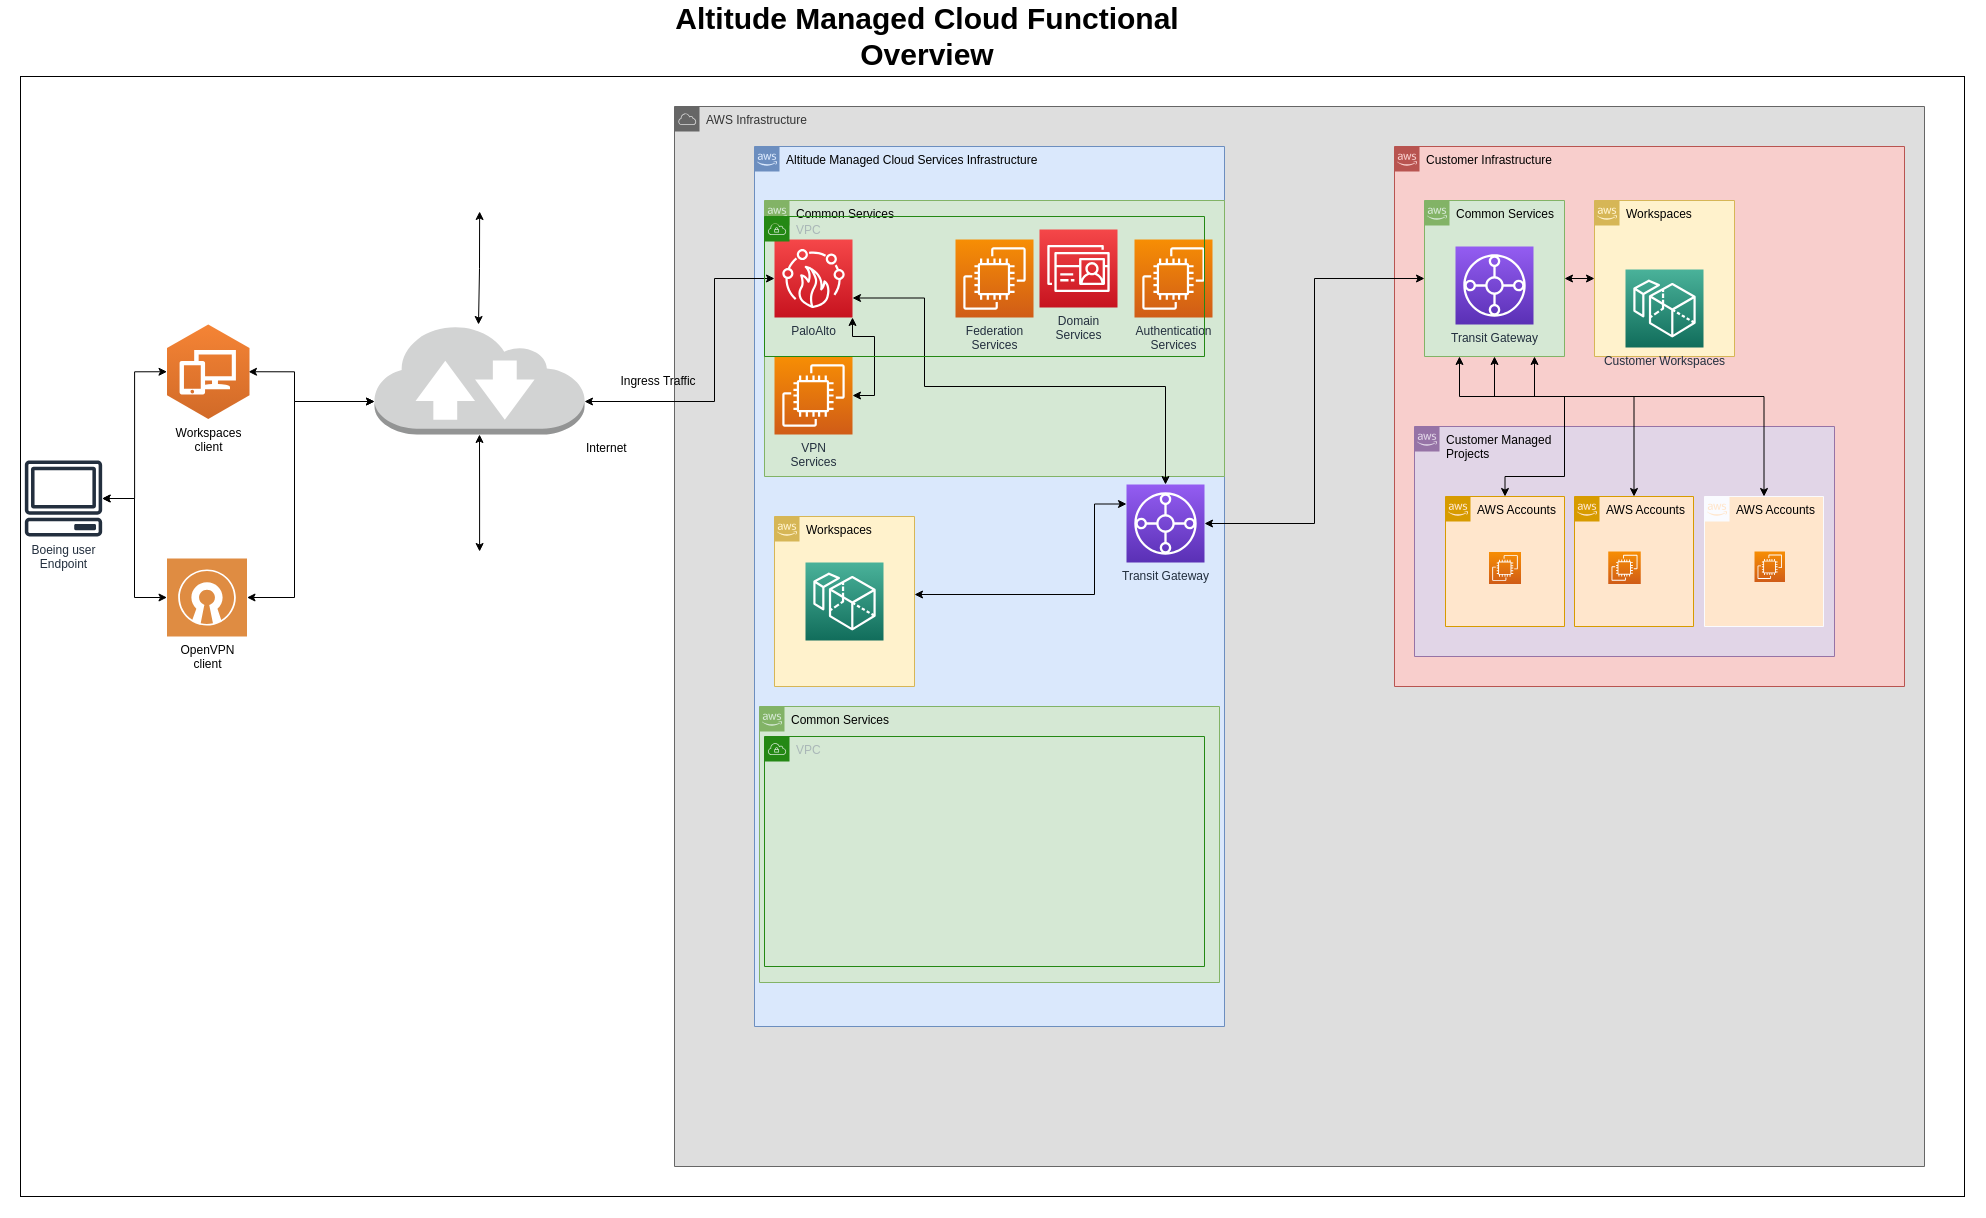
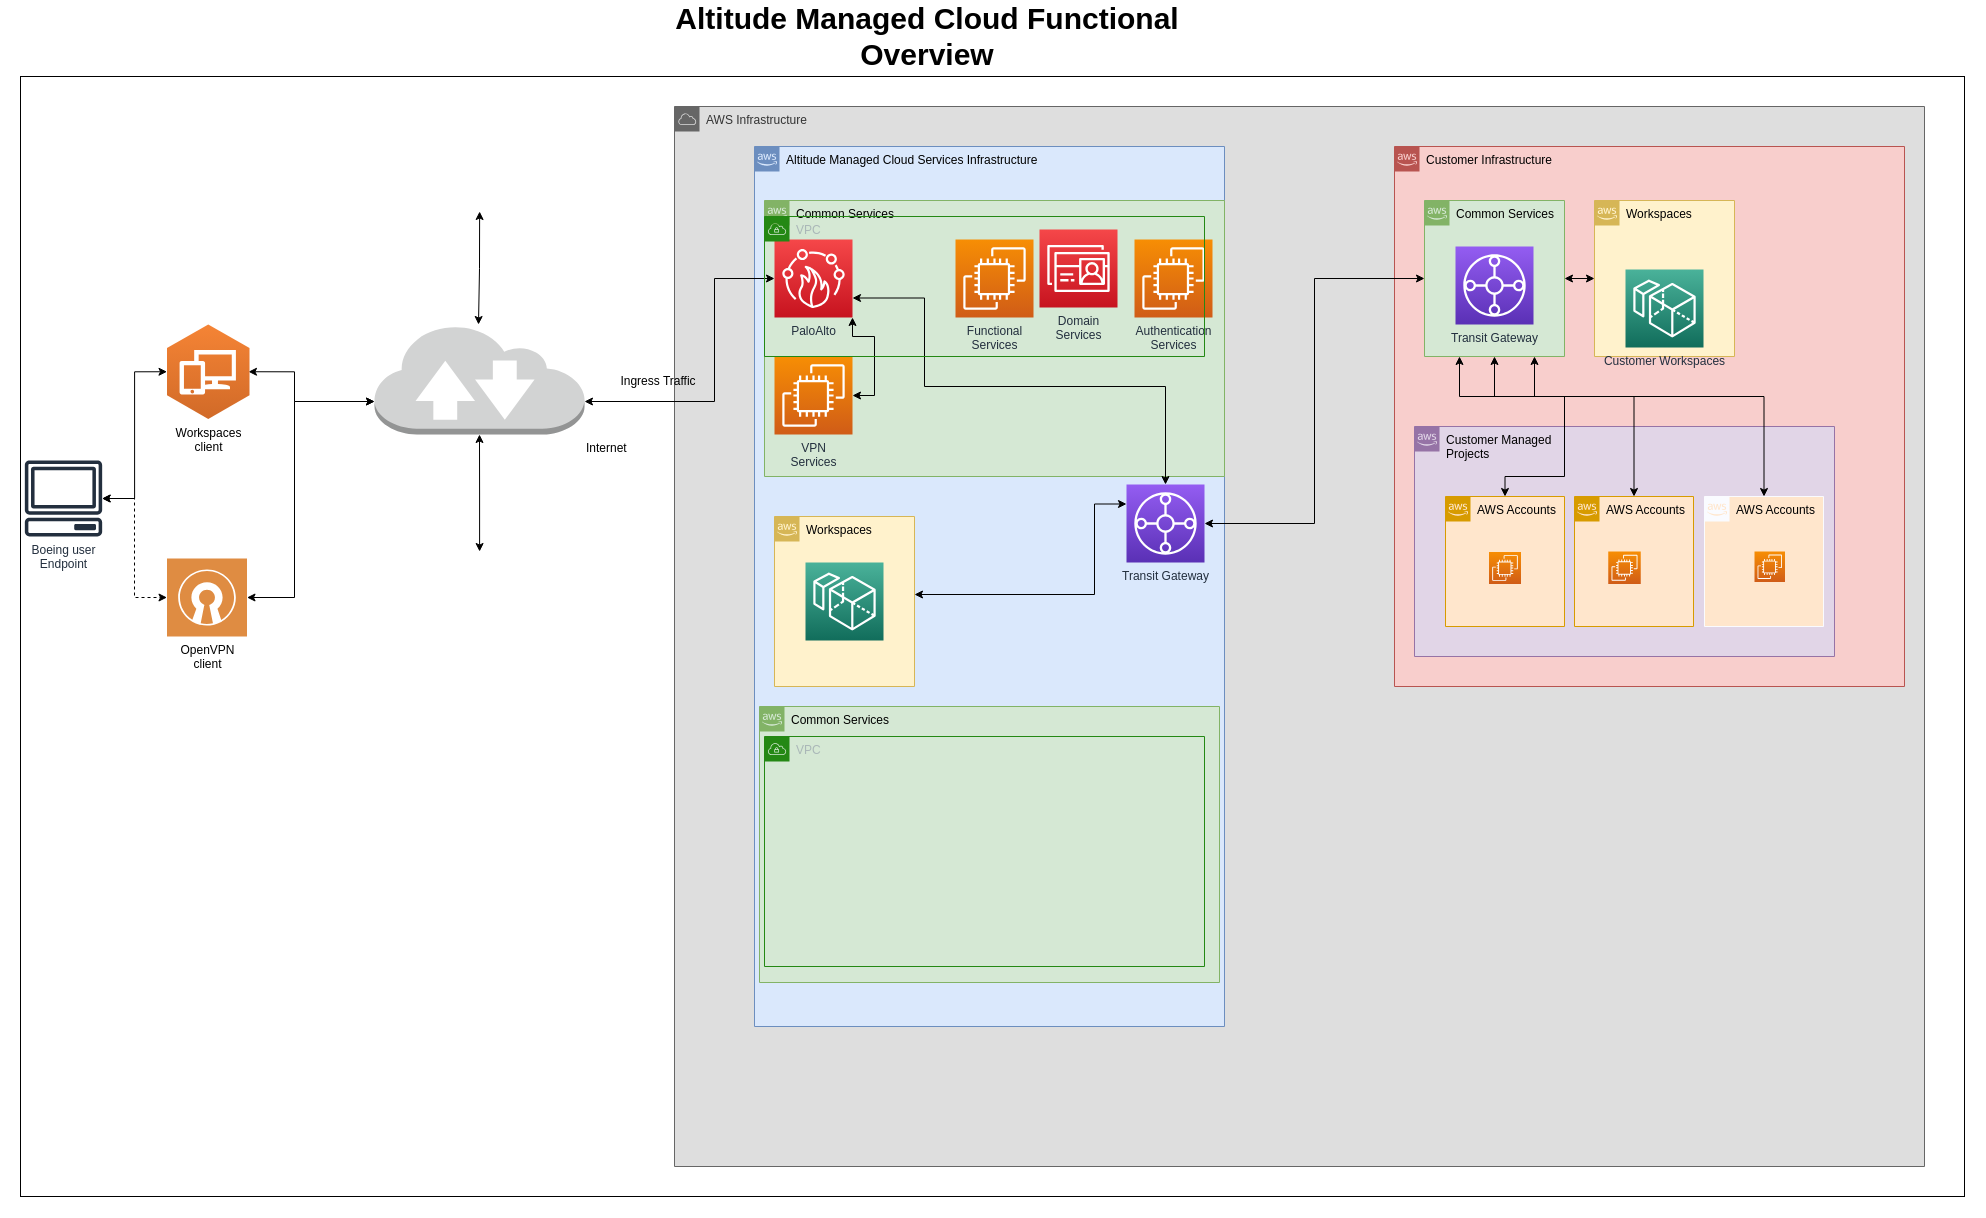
- <mxCell id="6" value="Federation&lt;br&gt;Services" style="points=[[0,0,0],[0.25,0,0],[0.5,0,0],[0.75,0,0],[1,0,0],[0,1,0],[0.25,1,0],[0.5,1,0],[0.75,1,0],[1,1,0],[0,0.25,0],[0,0.5,0],[0,0.75,0],[1,0.25,0],[1,0.5,0],[1,0.75,0]];outlineConnect=0;fontColor=#232F3E;gradientColor=#F78E04;gradientDirection=north;fillColor=#D05C17;strokeColor=#ffffff;dashed=0;verticalLabelPosition=bottom;verticalAlign=top;align=center;html=1;fontSize=12;fontStyle=0;aspect=fixed;shape=mxgraph.aws4.resourceIcon;resIcon=mxgraph.aws4.ec2;" parent="1" vertex="1"><mxGeometry x="955" y="233" width="78" height="78" as="geometry" /></mxCell>
+ <mxCell id="6" value="Functional&lt;br&gt;Services" style="points=[[0,0,0],[0.25,0,0],[0.5,0,0],[0.75,0,0],[1,0,0],[0,1,0],[0.25,1,0],[0.5,1,0],[0.75,1,0],[1,1,0],[0,0.25,0],[0,0.5,0],[0,0.75,0],[1,0.25,0],[1,0.5,0],[1,0.75,0]];outlineConnect=0;fontColor=#232F3E;gradientColor=#F78E04;gradientDirection=north;fillColor=#D05C17;strokeColor=#ffffff;dashed=0;verticalLabelPosition=bottom;verticalAlign=top;align=center;html=1;fontSize=12;fontStyle=0;aspect=fixed;shape=mxgraph.aws4.resourceIcon;resIcon=mxgraph.aws4.ec2;" parent="1" vertex="1"><mxGeometry x="955" y="233" width="78" height="78" as="geometry" /></mxCell>
- <mxCell id="41" style="edgeStyle=orthogonalEdgeStyle;rounded=0;orthogonalLoop=1;jettySize=auto;html=1;startArrow=classic;startFill=1;" parent="1" source="42" target="44" edge="1"><mxGeometry relative="1" as="geometry"><Array as="points"><mxPoint x="134" y="492" /><mxPoint x="134" y="591" /></Array></mxGeometry></mxCell>
+ <mxCell id="41" style="edgeStyle=orthogonalEdgeStyle;rounded=0;orthogonalLoop=1;jettySize=auto;html=1;startArrow=classic;startFill=1;dashed=1;" parent="1" source="42" target="44" edge="1"><mxGeometry relative="1" as="geometry"><Array as="points"><mxPoint x="134" y="492" /><mxPoint x="134" y="591" /></Array></mxGeometry></mxCell>
